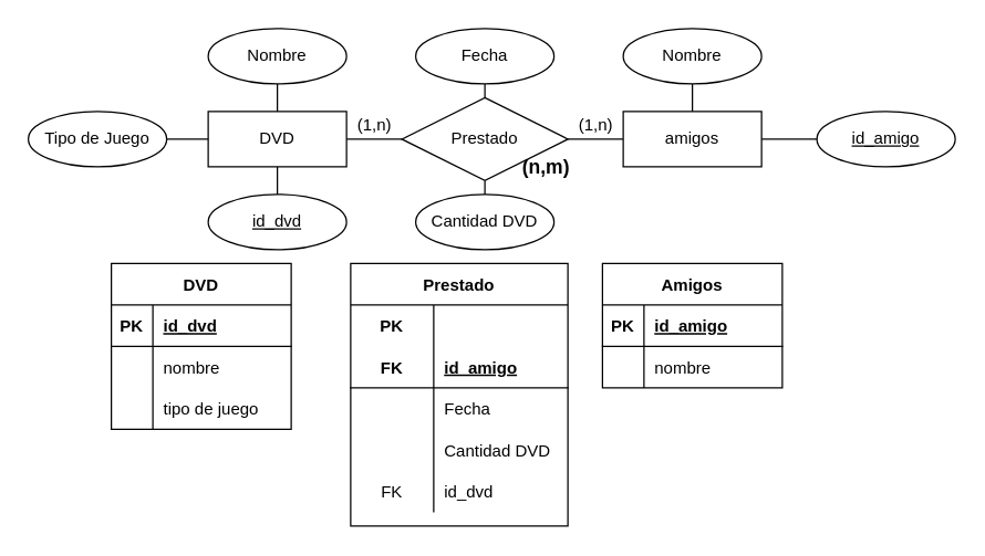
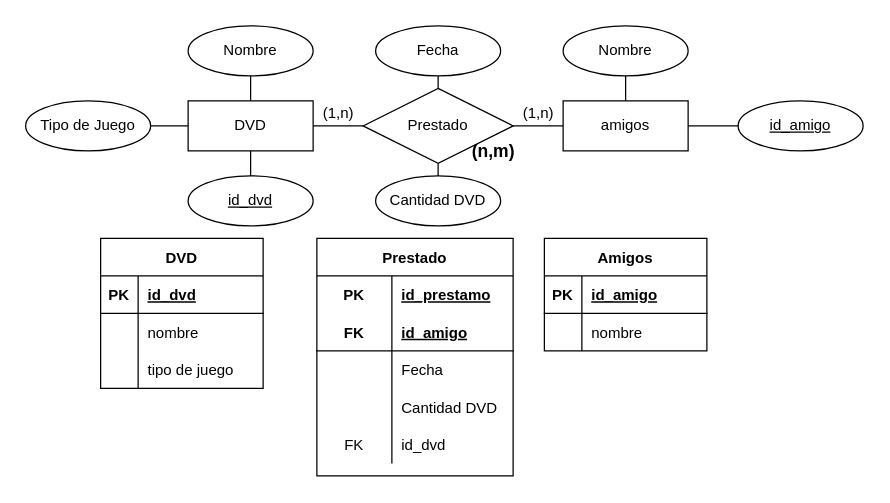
+ <mxCell id="40" value="id_prestamo" style="shape=partialRectangle;connectable=0;fillColor=none;top=0;left=0;bottom=0;right=0;align=left;spacingLeft=6;fontStyle=5;overflow=hidden;" vertex="1" parent="38"><mxGeometry x="60" width="97" height="30" as="geometry" /></mxCell>
